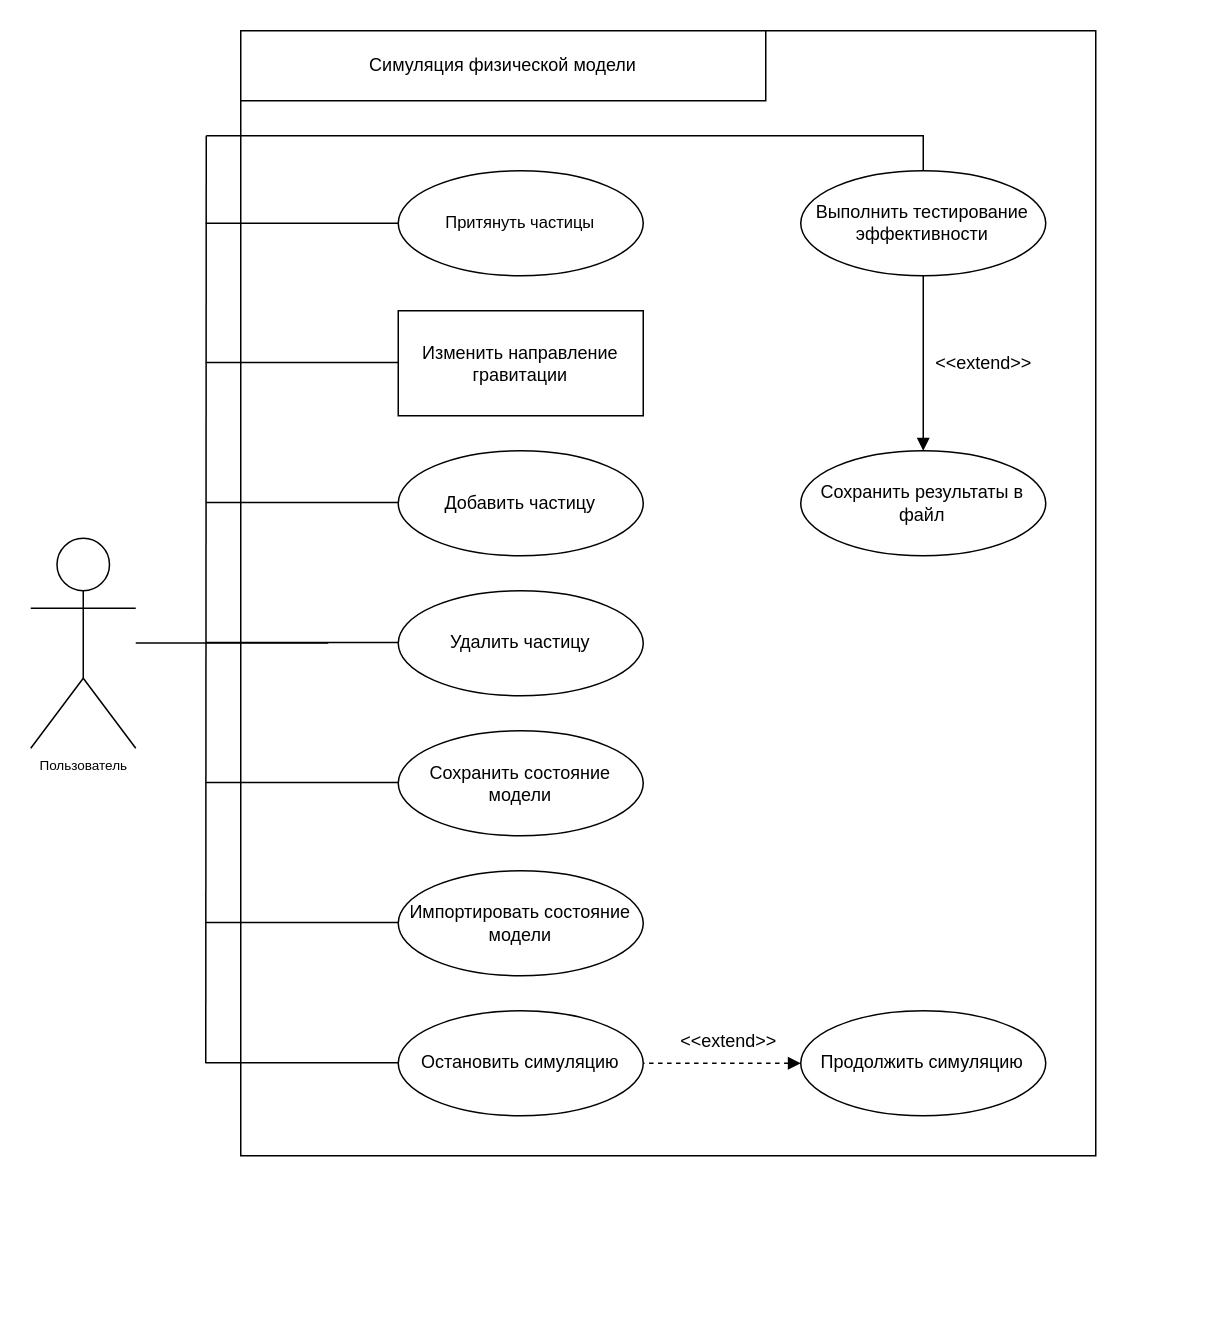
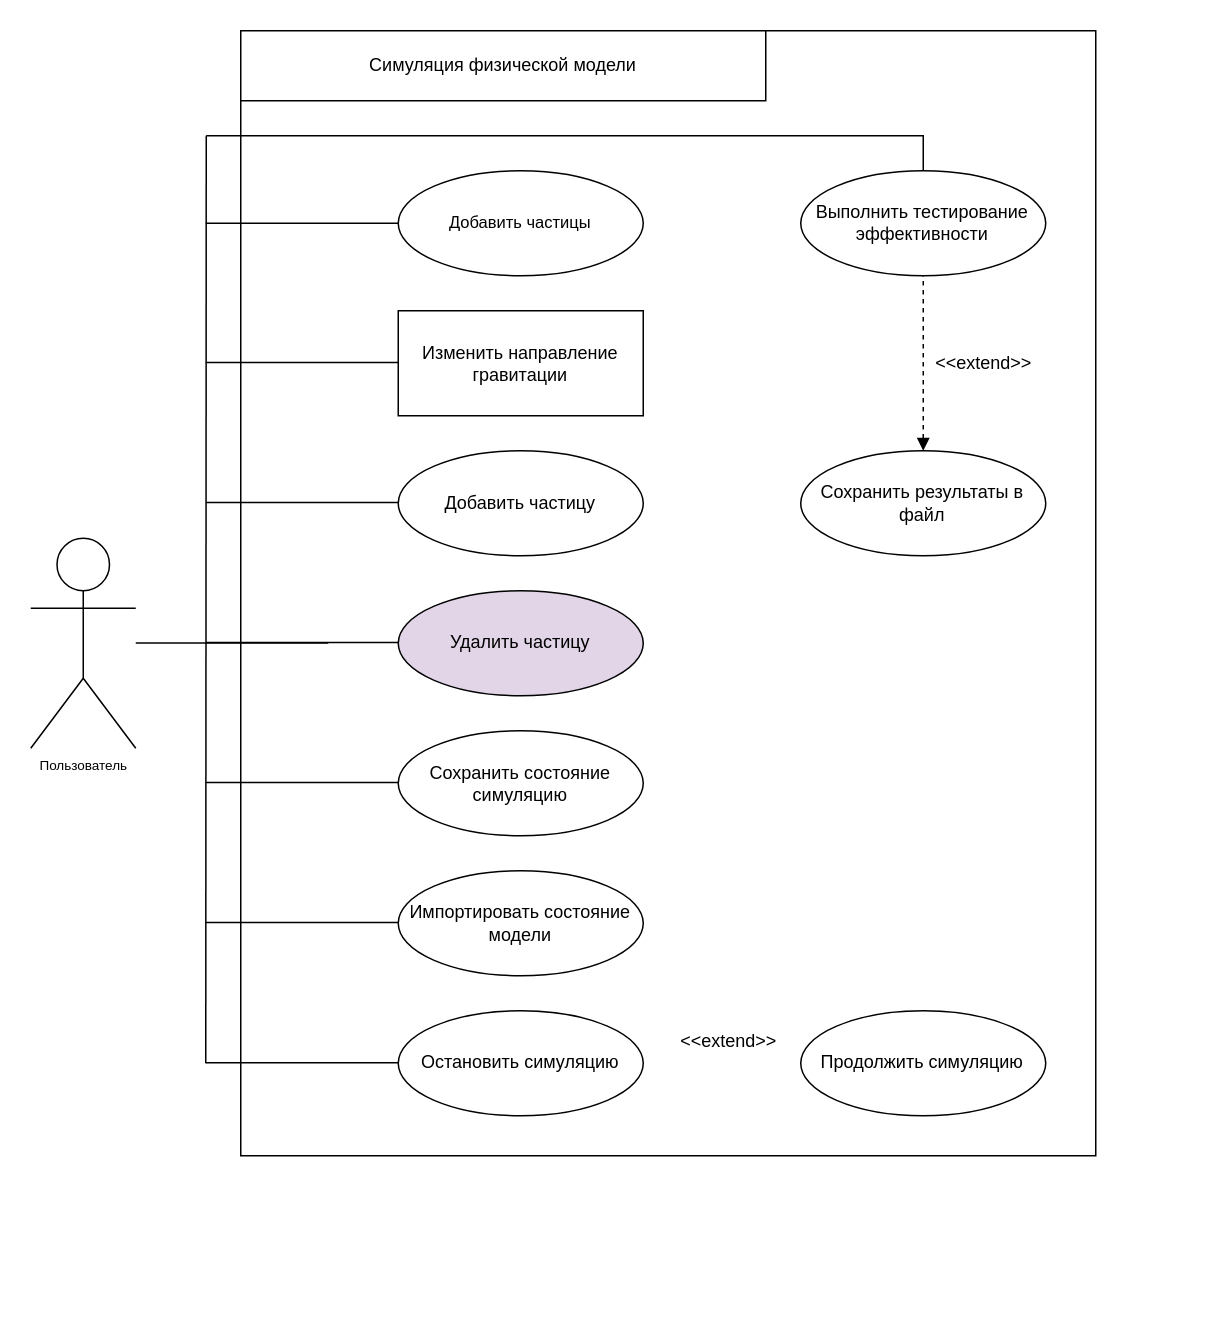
- <mxCell id="6" value="&lt;span style=&quot;font-weight: normal; font-style: normal;&quot;&gt;Притянуть частицы&lt;/span&gt;" style="ellipse;whiteSpace=wrap;html=1;fontSize=11;fontStyle=3" parent="2" vertex="1"><mxGeometry x="245" y="93.333" width="163.333" height="70.0" as="geometry" /></mxCell>
+ <mxCell id="6" value="&lt;span style=&quot;font-weight: normal; font-style: normal;&quot;&gt;Добавить частицы&lt;/span&gt;" style="ellipse;whiteSpace=wrap;html=1;fontSize=11;fontStyle=3" parent="2" vertex="1"><mxGeometry x="245" y="93.333" width="163.333" height="70.0" as="geometry" /></mxCell>
- <mxCell id="26" value="" style="endArrow=none;dashed=0;html=1;rounded=0;entryX=0.5;entryY=1;entryDx=0;entryDy=0;exitX=0.5;exitY=0;exitDx=0;exitDy=0;startArrow=block;startFill=1;" parent="2" source="25" target="24" edge="1"><mxGeometry width="50" height="50" relative="1" as="geometry"><mxPoint x="434.0" y="805.0" as="sourcePoint" /><mxPoint x="431.667" y="711.667" as="targetPoint" /><Array as="points"><mxPoint x="595" y="210" /></Array></mxGeometry></mxCell>
+ <mxCell id="26" value="" style="endArrow=none;dashed=1;html=1;rounded=0;entryX=0.5;entryY=1;entryDx=0;entryDy=0;exitX=0.5;exitY=0;exitDx=0;exitDy=0;startArrow=block;startFill=1;" parent="2" source="25" target="24" edge="1"><mxGeometry width="50" height="50" relative="1" as="geometry"><mxPoint x="434.0" y="805.0" as="sourcePoint" /><mxPoint x="431.667" y="711.667" as="targetPoint" /><Array as="points"><mxPoint x="595" y="210" /></Array></mxGeometry></mxCell>
- <mxCell id="9" value="Удалить частицу" style="ellipse;whiteSpace=wrap;html=1;fontSize=12;" parent="2" vertex="1"><mxGeometry x="245" y="373.333" width="163.333" height="70.0" as="geometry" /></mxCell>
+ <mxCell id="9" value="Удалить частицу" style="ellipse;whiteSpace=wrap;html=1;fontSize=12;fillColor=#e1d5e7;" parent="2" vertex="1"><mxGeometry x="245" y="373.333" width="163.333" height="70.0" as="geometry" /></mxCell>
- <mxCell id="10" value="Сохранить состояние модели" style="ellipse;whiteSpace=wrap;html=1;fontSize=12;" parent="2" vertex="1"><mxGeometry x="245" y="466.667" width="163.333" height="70.0" as="geometry" /></mxCell>
+ <mxCell id="10" value="Сохранить состояние симуляцию" style="ellipse;whiteSpace=wrap;html=1;fontSize=12;" parent="2" vertex="1"><mxGeometry x="245" y="466.667" width="163.333" height="70.0" as="geometry" /></mxCell>
- <mxCell id="22" value="" style="endArrow=none;dashed=1;html=1;rounded=0;entryX=1;entryY=0.5;entryDx=0;entryDy=0;exitX=0;exitY=0.5;exitDx=0;exitDy=0;startArrow=block;startFill=1;" parent="2" source="20" target="19" edge="1"><mxGeometry width="50" height="50" relative="1" as="geometry"><mxPoint x="441" y="781.667" as="sourcePoint" /><mxPoint x="396.667" y="676.667" as="targetPoint" /><Array as="points"><mxPoint x="466.667" y="688.333" /></Array></mxGeometry></mxCell>
